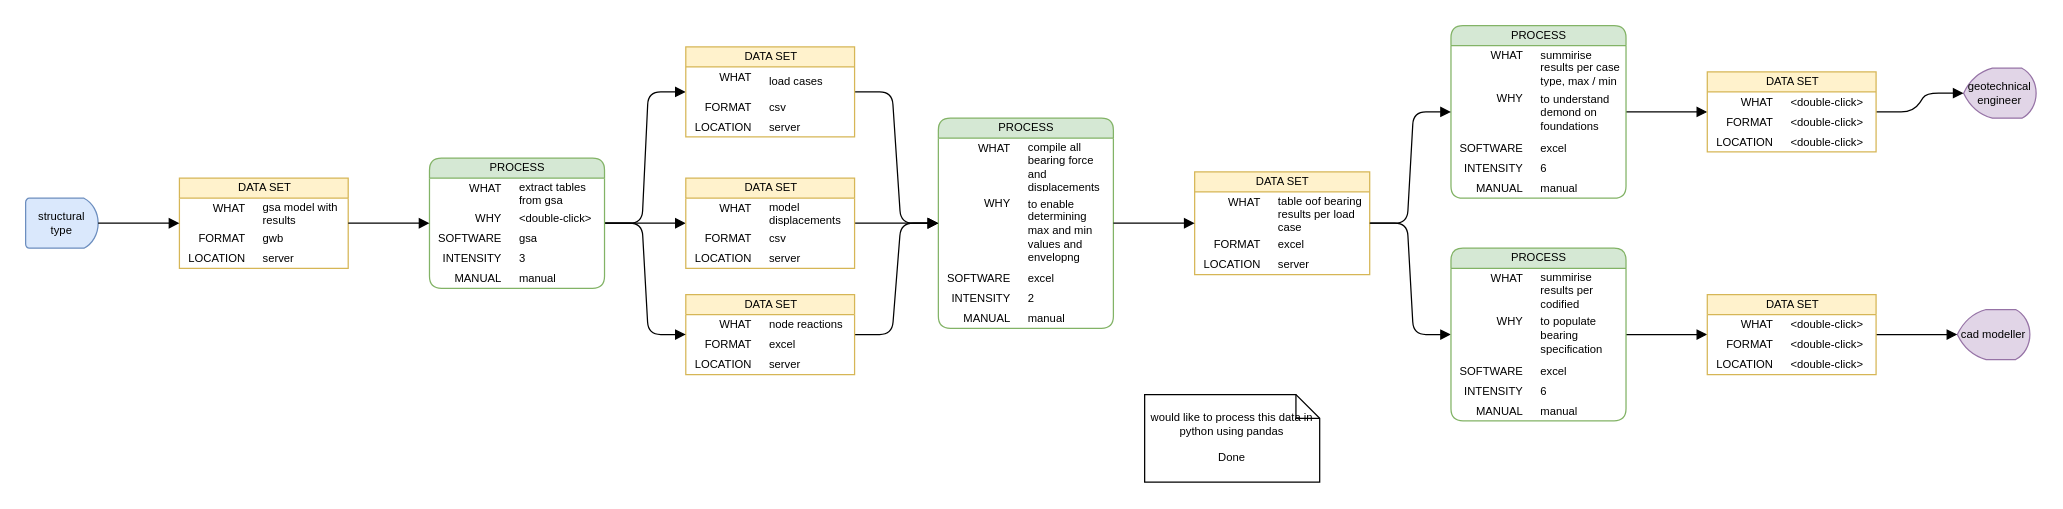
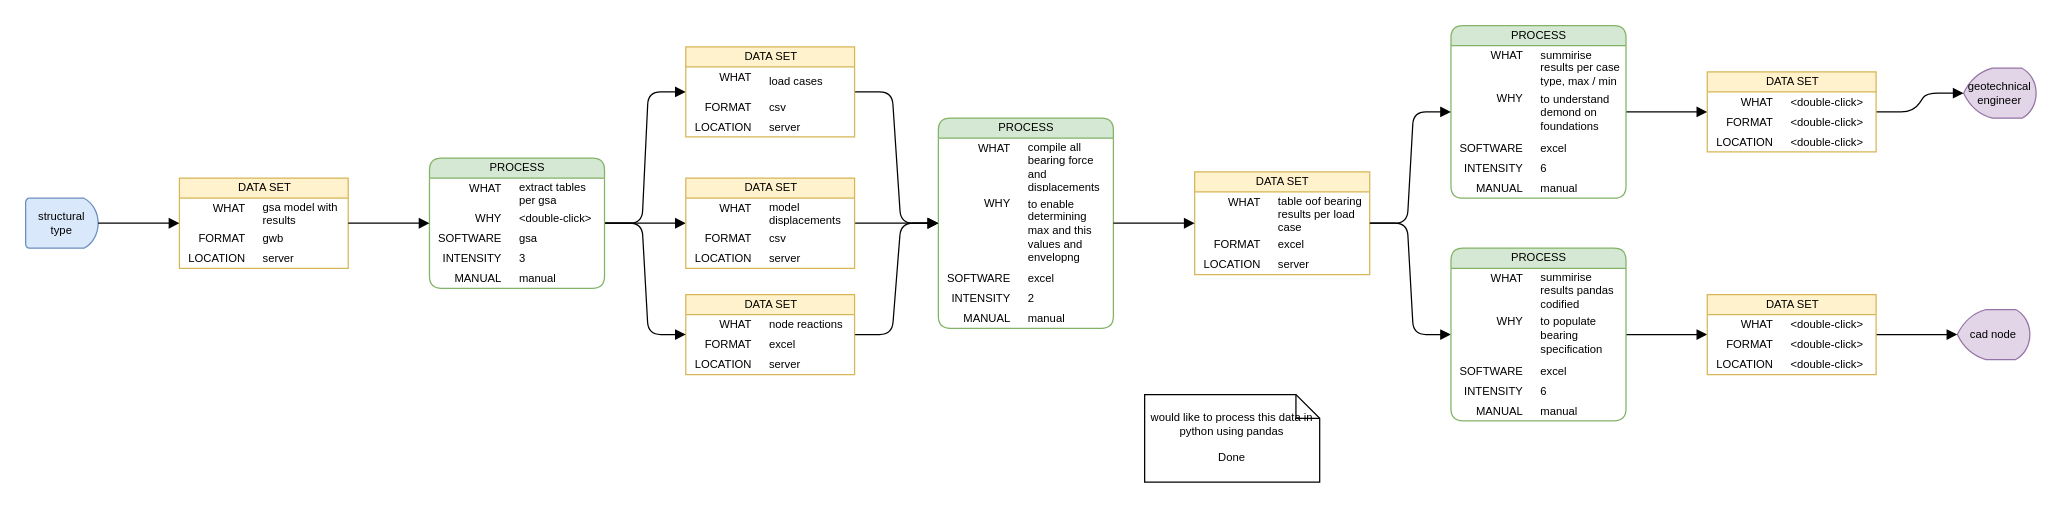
- <mxCell id="95" value="extract tables from gsa" style="shape=partialRectangle;top=0;left=0;right=0;bottom=0;align=left;verticalAlign=middle;fillColor=none;spacingLeft=70;spacingRight=4;overflow=hidden;rotatable=0;portConstraint=eastwest;dropTarget=0;fontStyle=0;strokeColor=none;connectable=0;fontSize=9;part=1;points=[];deletable=0;strokeWidth=1;perimeterSpacing=0;autosize=0;whiteSpace=wrap;" parent="94" vertex="1"><mxGeometry y="16" width="140" height="24" as="geometry" /></mxCell>
+ <mxCell id="95" value="extract tables per gsa" style="shape=partialRectangle;top=0;left=0;right=0;bottom=0;align=left;verticalAlign=middle;fillColor=none;spacingLeft=70;spacingRight=4;overflow=hidden;rotatable=0;portConstraint=eastwest;dropTarget=0;fontStyle=0;strokeColor=none;connectable=0;fontSize=9;part=1;points=[];deletable=0;strokeWidth=1;perimeterSpacing=0;autosize=0;whiteSpace=wrap;" parent="94" vertex="1"><mxGeometry y="16" width="140" height="24" as="geometry" /></mxCell>
- <mxCell id="8" value="to enable determining max and min values and envelopng" style="shape=partialRectangle;top=0;left=0;right=0;bottom=0;align=left;verticalAlign=middle;fillColor=none;spacingLeft=70;spacingRight=4;overflow=hidden;rotatable=0;portConstraint=eastwest;dropTarget=0;fontStyle=0;strokeColor=none;connectable=0;fontSize=9;part=1;points=[];deletable=0;strokeWidth=1;perimeterSpacing=0;shadow=0;comic=0;noLabel=0;fillOpacity=100;whiteSpace=wrap;" parent="5" vertex="1"><mxGeometry y="60" width="140" height="60" as="geometry" /></mxCell>
+ <mxCell id="8" value="to enable determining max and this values and envelopng" style="shape=partialRectangle;top=0;left=0;right=0;bottom=0;align=left;verticalAlign=middle;fillColor=none;spacingLeft=70;spacingRight=4;overflow=hidden;rotatable=0;portConstraint=eastwest;dropTarget=0;fontStyle=0;strokeColor=none;connectable=0;fontSize=9;part=1;points=[];deletable=0;strokeWidth=1;perimeterSpacing=0;shadow=0;comic=0;noLabel=0;fillOpacity=100;whiteSpace=wrap;" parent="5" vertex="1"><mxGeometry y="60" width="140" height="60" as="geometry" /></mxCell>
- <mxCell id="67" value="summirise results per codified combination" style="shape=partialRectangle;top=0;left=0;right=0;bottom=0;align=left;verticalAlign=middle;fillColor=none;spacingLeft=70;spacingRight=4;overflow=hidden;rotatable=0;portConstraint=eastwest;dropTarget=0;fontStyle=0;strokeColor=none;connectable=0;fontSize=9;part=1;points=[];deletable=0;strokeWidth=1;perimeterSpacing=0;autosize=0;whiteSpace=wrap;" parent="66" vertex="1"><mxGeometry y="16" width="140" height="34" as="geometry" /></mxCell>
+ <mxCell id="67" value="summirise results pandas codified combination" style="shape=partialRectangle;top=0;left=0;right=0;bottom=0;align=left;verticalAlign=middle;fillColor=none;spacingLeft=70;spacingRight=4;overflow=hidden;rotatable=0;portConstraint=eastwest;dropTarget=0;fontStyle=0;strokeColor=none;connectable=0;fontSize=9;part=1;points=[];deletable=0;strokeWidth=1;perimeterSpacing=0;autosize=0;whiteSpace=wrap;" parent="66" vertex="1"><mxGeometry y="16" width="140" height="34" as="geometry" /></mxCell>
- <mxCell id="77" value="cad modeller" style="strokeWidth=1;html=1;shape=mxgraph.flowchart.display;whiteSpace=wrap;rounded=0;shadow=0;fillColor=#e1d5e7;fontSize=9;align=center;strokeColor=#9673a6;glass=0;comic=0;labelBackgroundColor=none;points=[];" parent="1" vertex="1"><mxGeometry x="1565" y="247" width="58" height="40" as="geometry" /></mxCell>
+ <mxCell id="77" value="cad node" style="strokeWidth=1;html=1;shape=mxgraph.flowchart.display;whiteSpace=wrap;rounded=0;shadow=0;fillColor=#e1d5e7;fontSize=9;align=center;strokeColor=#9673a6;glass=0;comic=0;labelBackgroundColor=none;points=[];" parent="1" vertex="1"><mxGeometry x="1565" y="247" width="58" height="40" as="geometry" /></mxCell>
